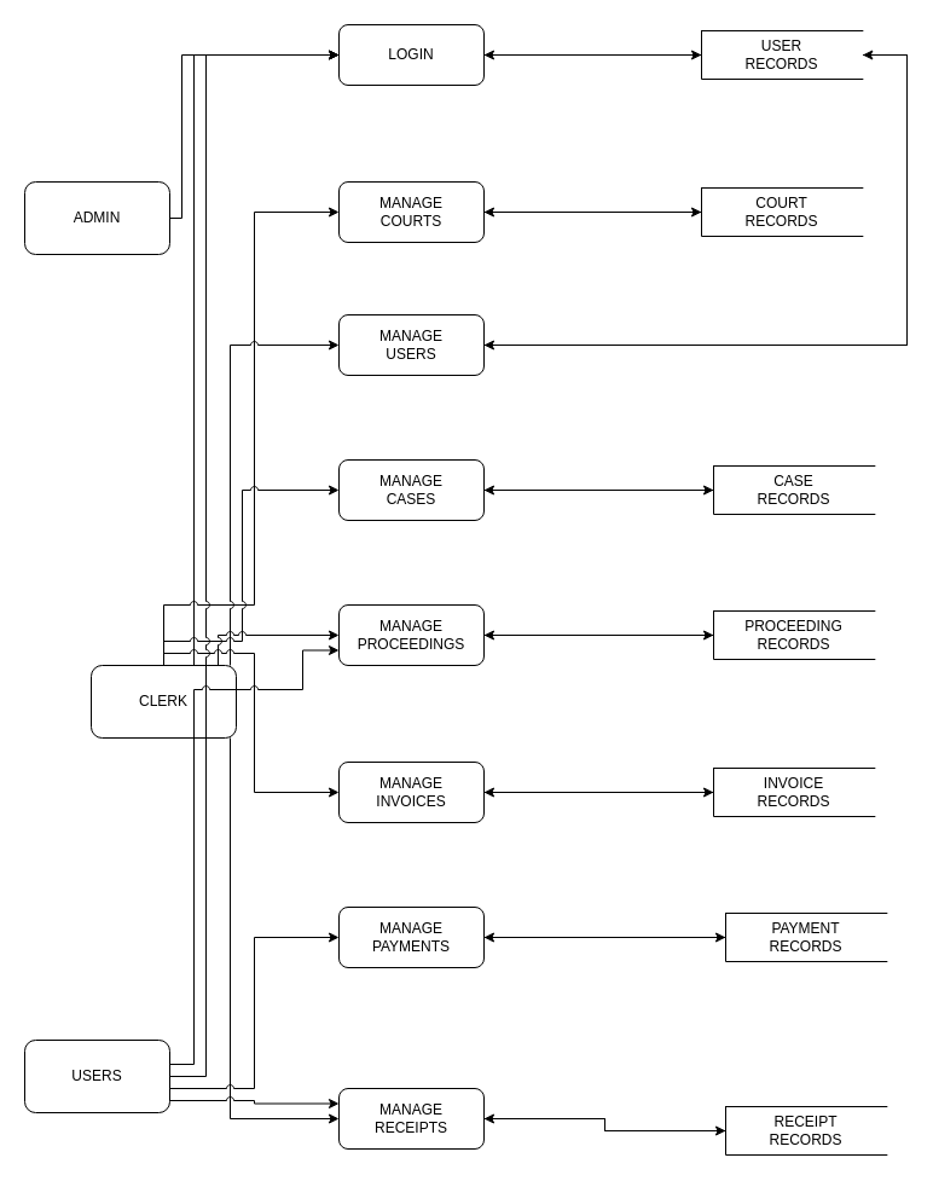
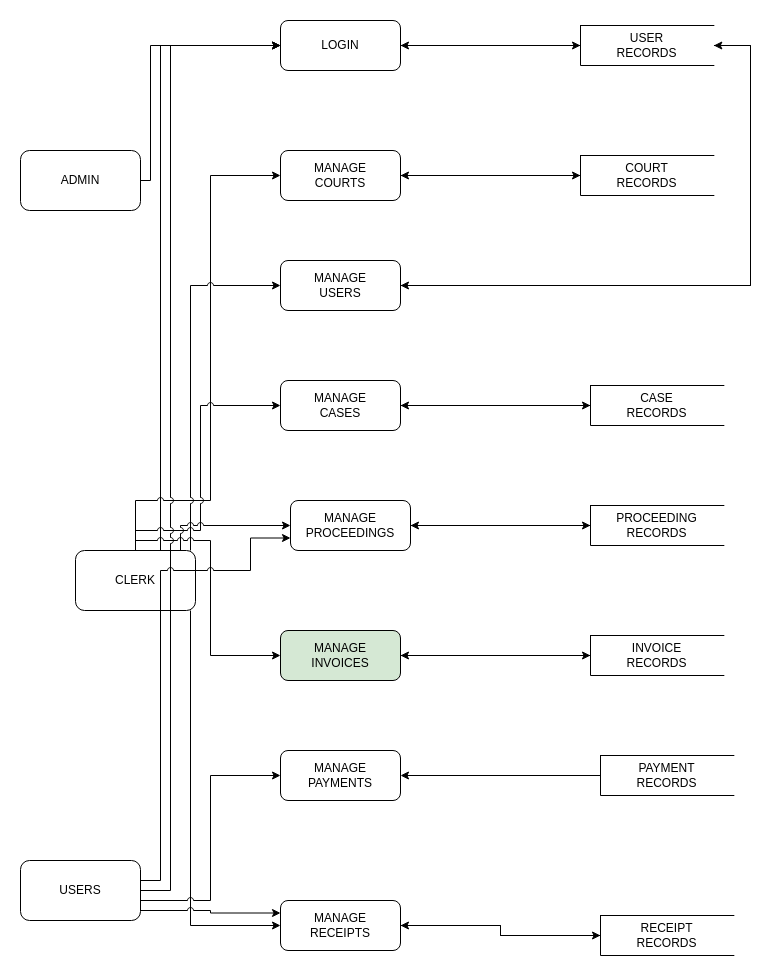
- <mxCell id="26" value="MANAGE&lt;div&gt;PROCEEDINGS&lt;/div&gt;" style="rounded=1;whiteSpace=wrap;html=1;" vertex="1" parent="1"><mxGeometry x="280" y="500" width="120" height="50" as="geometry" /></mxCell>
+ <mxCell id="26" value="MANAGE&lt;div&gt;PROCEEDINGS&lt;/div&gt;" style="rounded=1;whiteSpace=wrap;html=1;" vertex="1" parent="1"><mxGeometry x="290" y="500" width="120" height="50" as="geometry" /></mxCell>
- <mxCell id="28" value="MANAGE&lt;div&gt;INVOICES&lt;/div&gt;" style="rounded=1;whiteSpace=wrap;html=1;" vertex="1" parent="1"><mxGeometry x="280" y="630" width="120" height="50" as="geometry" /></mxCell>
+ <mxCell id="28" value="MANAGE&lt;div&gt;INVOICES&lt;/div&gt;" style="rounded=1;whiteSpace=wrap;html=1;fillColor=#d5e8d4;" vertex="1" parent="1"><mxGeometry x="280" y="630" width="120" height="50" as="geometry" /></mxCell>
- <mxCell id="29" style="edgeStyle=orthogonalEdgeStyle;rounded=0;orthogonalLoop=1;jettySize=auto;html=1;entryX=0;entryY=0.5;entryDx=0;entryDy=0;" edge="1" parent="1" source="30" target="45"><mxGeometry relative="1" as="geometry" /></mxCell>
